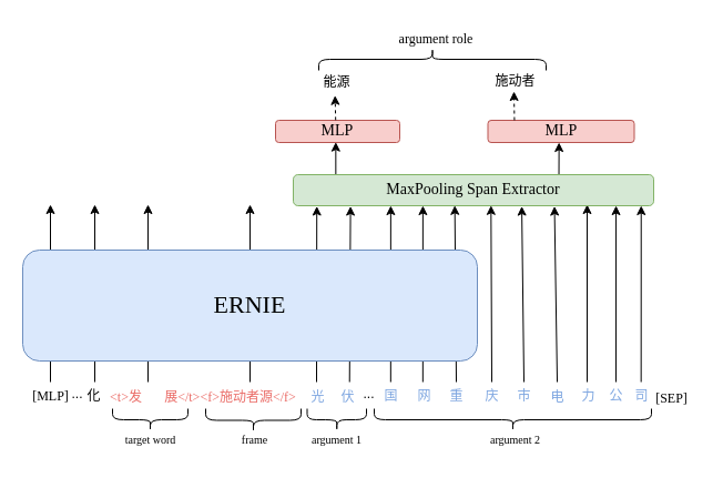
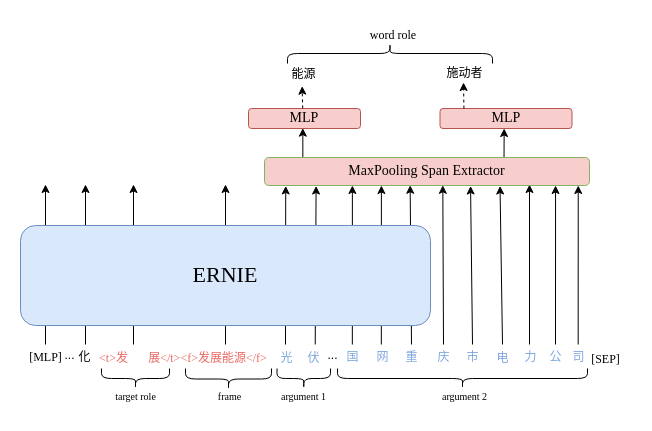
- <mxCell id="43" value="&lt;font face=&quot;Georgia&quot;&gt;argument role&lt;/font&gt;" style="text;html=1;strokeColor=none;fillColor=none;align=center;verticalAlign=middle;whiteSpace=wrap;rounded=0;" parent="1" vertex="1"><mxGeometry x="347" y="20" width="92" height="30" as="geometry" /></mxCell>
+ <mxCell id="43" value="&lt;font face=&quot;Georgia&quot;&gt;word role&lt;/font&gt;" style="text;html=1;strokeColor=none;fillColor=none;align=center;verticalAlign=middle;whiteSpace=wrap;rounded=0;" parent="1" vertex="1"><mxGeometry x="347" y="20" width="92" height="30" as="geometry" /></mxCell>
- <mxCell id="54" value="&lt;font style=&quot;font-size: 14px;&quot; face=&quot;Georgia&quot;&gt;MaxPooling Span Extractor&lt;/font&gt;" style="rounded=1;whiteSpace=wrap;html=1;fillColor=#d5e8d4;strokeColor=#82b366;" parent="1" vertex="1"><mxGeometry x="264" y="157" width="325" height="28" as="geometry" /></mxCell>
+ <mxCell id="54" value="&lt;font style=&quot;font-size: 14px;&quot; face=&quot;Georgia&quot;&gt;MaxPooling Span Extractor&lt;/font&gt;" style="rounded=1;whiteSpace=wrap;html=1;fillColor=#f8cecc;strokeColor=#82b366;" parent="1" vertex="1"><mxGeometry x="264" y="157" width="325" height="28" as="geometry" /></mxCell>
- <mxCell id="9" value="&lt;font color=&quot;#ea6b66&quot; face=&quot;宋体-简&quot;&gt;&lt;font style=&quot;vertical-align: inherit;&quot;&gt;&lt;font style=&quot;vertical-align: inherit;&quot;&gt;&lt;font style=&quot;vertical-align: inherit;&quot;&gt;&lt;font style=&quot;vertical-align: inherit;&quot;&gt;展&amp;lt;/t&amp;gt;&amp;lt;f&amp;gt;施动者&lt;/font&gt;&lt;/font&gt;&lt;/font&gt;&lt;/font&gt;&lt;/font&gt;&lt;font face=&quot;楷体-简&quot; color=&quot;#ea6b66&quot;&gt;&lt;font style=&quot;vertical-align: inherit;&quot;&gt;&lt;font style=&quot;vertical-align: inherit;&quot;&gt;&lt;font style=&quot;vertical-align: inherit;&quot;&gt;&lt;font style=&quot;vertical-align: inherit;&quot;&gt;源&lt;/font&gt;&lt;/font&gt;&lt;/font&gt;&lt;/font&gt;&lt;/font&gt;&lt;font color=&quot;#ea6b66&quot; face=&quot;宋体-简&quot;&gt;&lt;font style=&quot;vertical-align: inherit;&quot;&gt;&lt;font style=&quot;vertical-align: inherit;&quot;&gt;&lt;font style=&quot;vertical-align: inherit;&quot;&gt;&lt;font style=&quot;vertical-align: inherit;&quot;&gt;&amp;lt;/f&amp;gt;&lt;/font&gt;&lt;/font&gt;&lt;/font&gt;&lt;/font&gt;&lt;/font&gt;" style="text;html=1;align=center;verticalAlign=middle;resizable=0;points=[];autosize=1;strokeColor=none;fillColor=none;" parent="1" vertex="1"><mxGeometry x="130" y="344" width="154" height="27" as="geometry" /></mxCell>
+ <mxCell id="9" value="&lt;font color=&quot;#ea6b66&quot; face=&quot;宋体-简&quot;&gt;&lt;font style=&quot;vertical-align: inherit;&quot;&gt;&lt;font style=&quot;vertical-align: inherit;&quot;&gt;&lt;font style=&quot;vertical-align: inherit;&quot;&gt;&lt;font style=&quot;vertical-align: inherit;&quot;&gt;展&amp;lt;/t&amp;gt;&amp;lt;f&amp;gt;发展能&lt;/font&gt;&lt;/font&gt;&lt;/font&gt;&lt;/font&gt;&lt;/font&gt;&lt;font face=&quot;楷体-简&quot; color=&quot;#ea6b66&quot;&gt;&lt;font style=&quot;vertical-align: inherit;&quot;&gt;&lt;font style=&quot;vertical-align: inherit;&quot;&gt;&lt;font style=&quot;vertical-align: inherit;&quot;&gt;&lt;font style=&quot;vertical-align: inherit;&quot;&gt;源&lt;/font&gt;&lt;/font&gt;&lt;/font&gt;&lt;/font&gt;&lt;/font&gt;&lt;font color=&quot;#ea6b66&quot; face=&quot;宋体-简&quot;&gt;&lt;font style=&quot;vertical-align: inherit;&quot;&gt;&lt;font style=&quot;vertical-align: inherit;&quot;&gt;&lt;font style=&quot;vertical-align: inherit;&quot;&gt;&lt;font style=&quot;vertical-align: inherit;&quot;&gt;&amp;lt;/f&amp;gt;&lt;/font&gt;&lt;/font&gt;&lt;/font&gt;&lt;/font&gt;&lt;/font&gt;" style="text;html=1;align=center;verticalAlign=middle;resizable=0;points=[];autosize=1;strokeColor=none;fillColor=none;" parent="1" vertex="1"><mxGeometry x="130" y="344" width="154" height="27" as="geometry" /></mxCell>
- <mxCell id="24" value="&lt;font style=&quot;font-size: 10px;&quot; face=&quot;Georgia&quot;&gt;target word&lt;/font&gt;" style="text;html=1;align=center;verticalAlign=middle;resizable=0;points=[];autosize=1;strokeColor=none;fillColor=none;" parent="1" vertex="1"><mxGeometry x="100.5" y="383" width="69" height="26" as="geometry" /></mxCell>
+ <mxCell id="24" value="&lt;font style=&quot;font-size: 10px;&quot; face=&quot;Georgia&quot;&gt;target role&lt;/font&gt;" style="text;html=1;align=center;verticalAlign=middle;resizable=0;points=[];autosize=1;strokeColor=none;fillColor=none;" parent="1" vertex="1"><mxGeometry x="100.5" y="383" width="69" height="26" as="geometry" /></mxCell>
